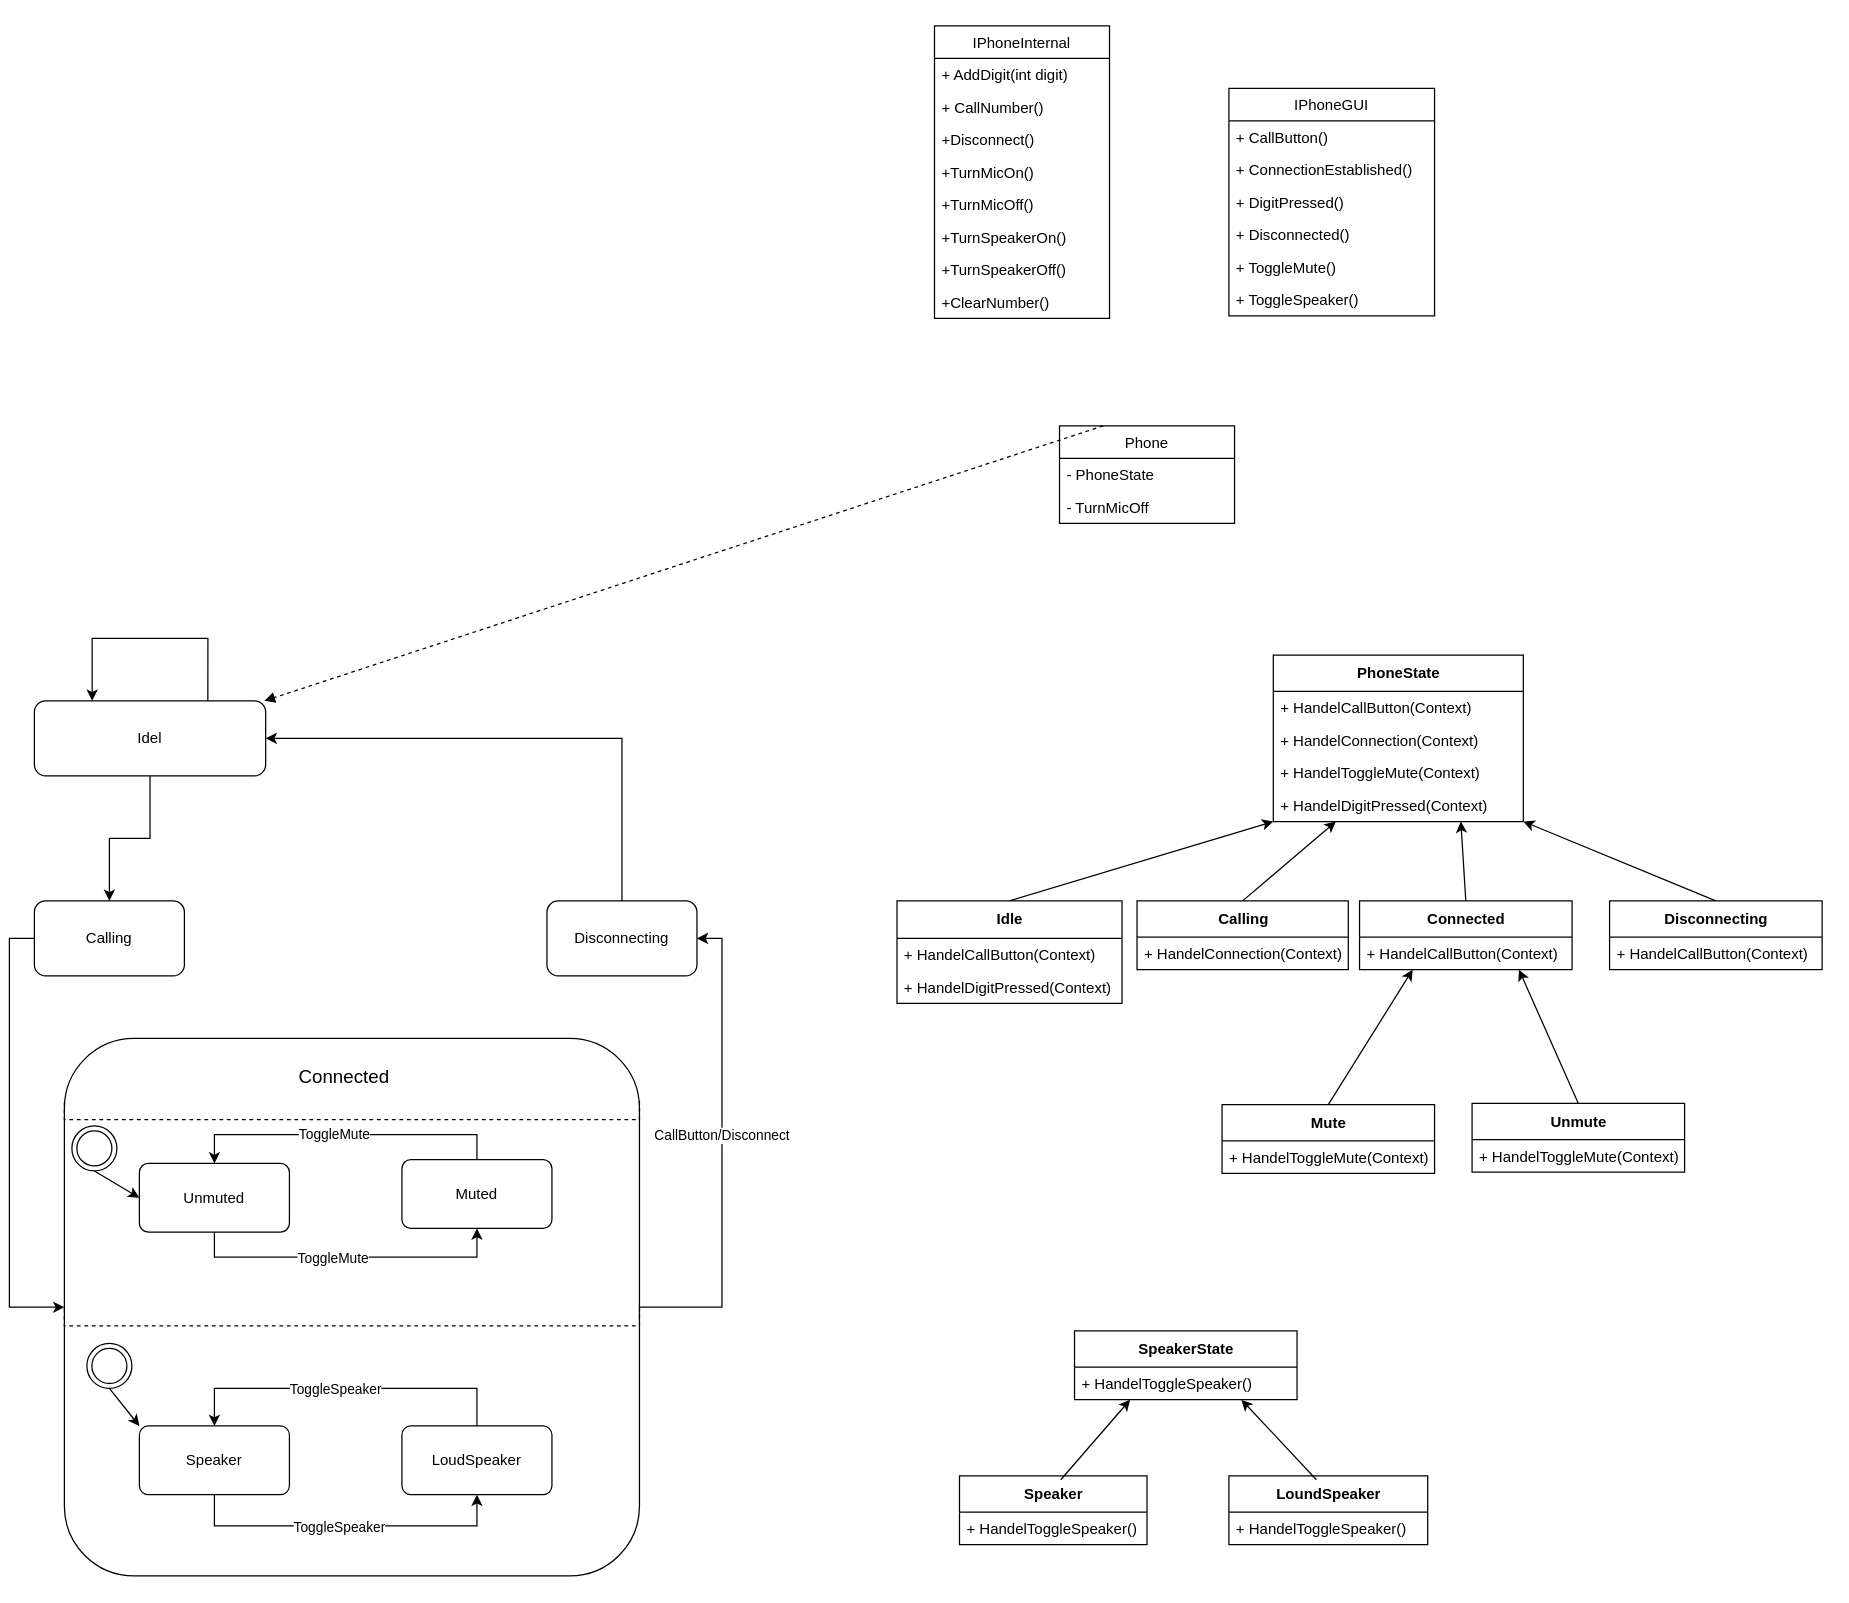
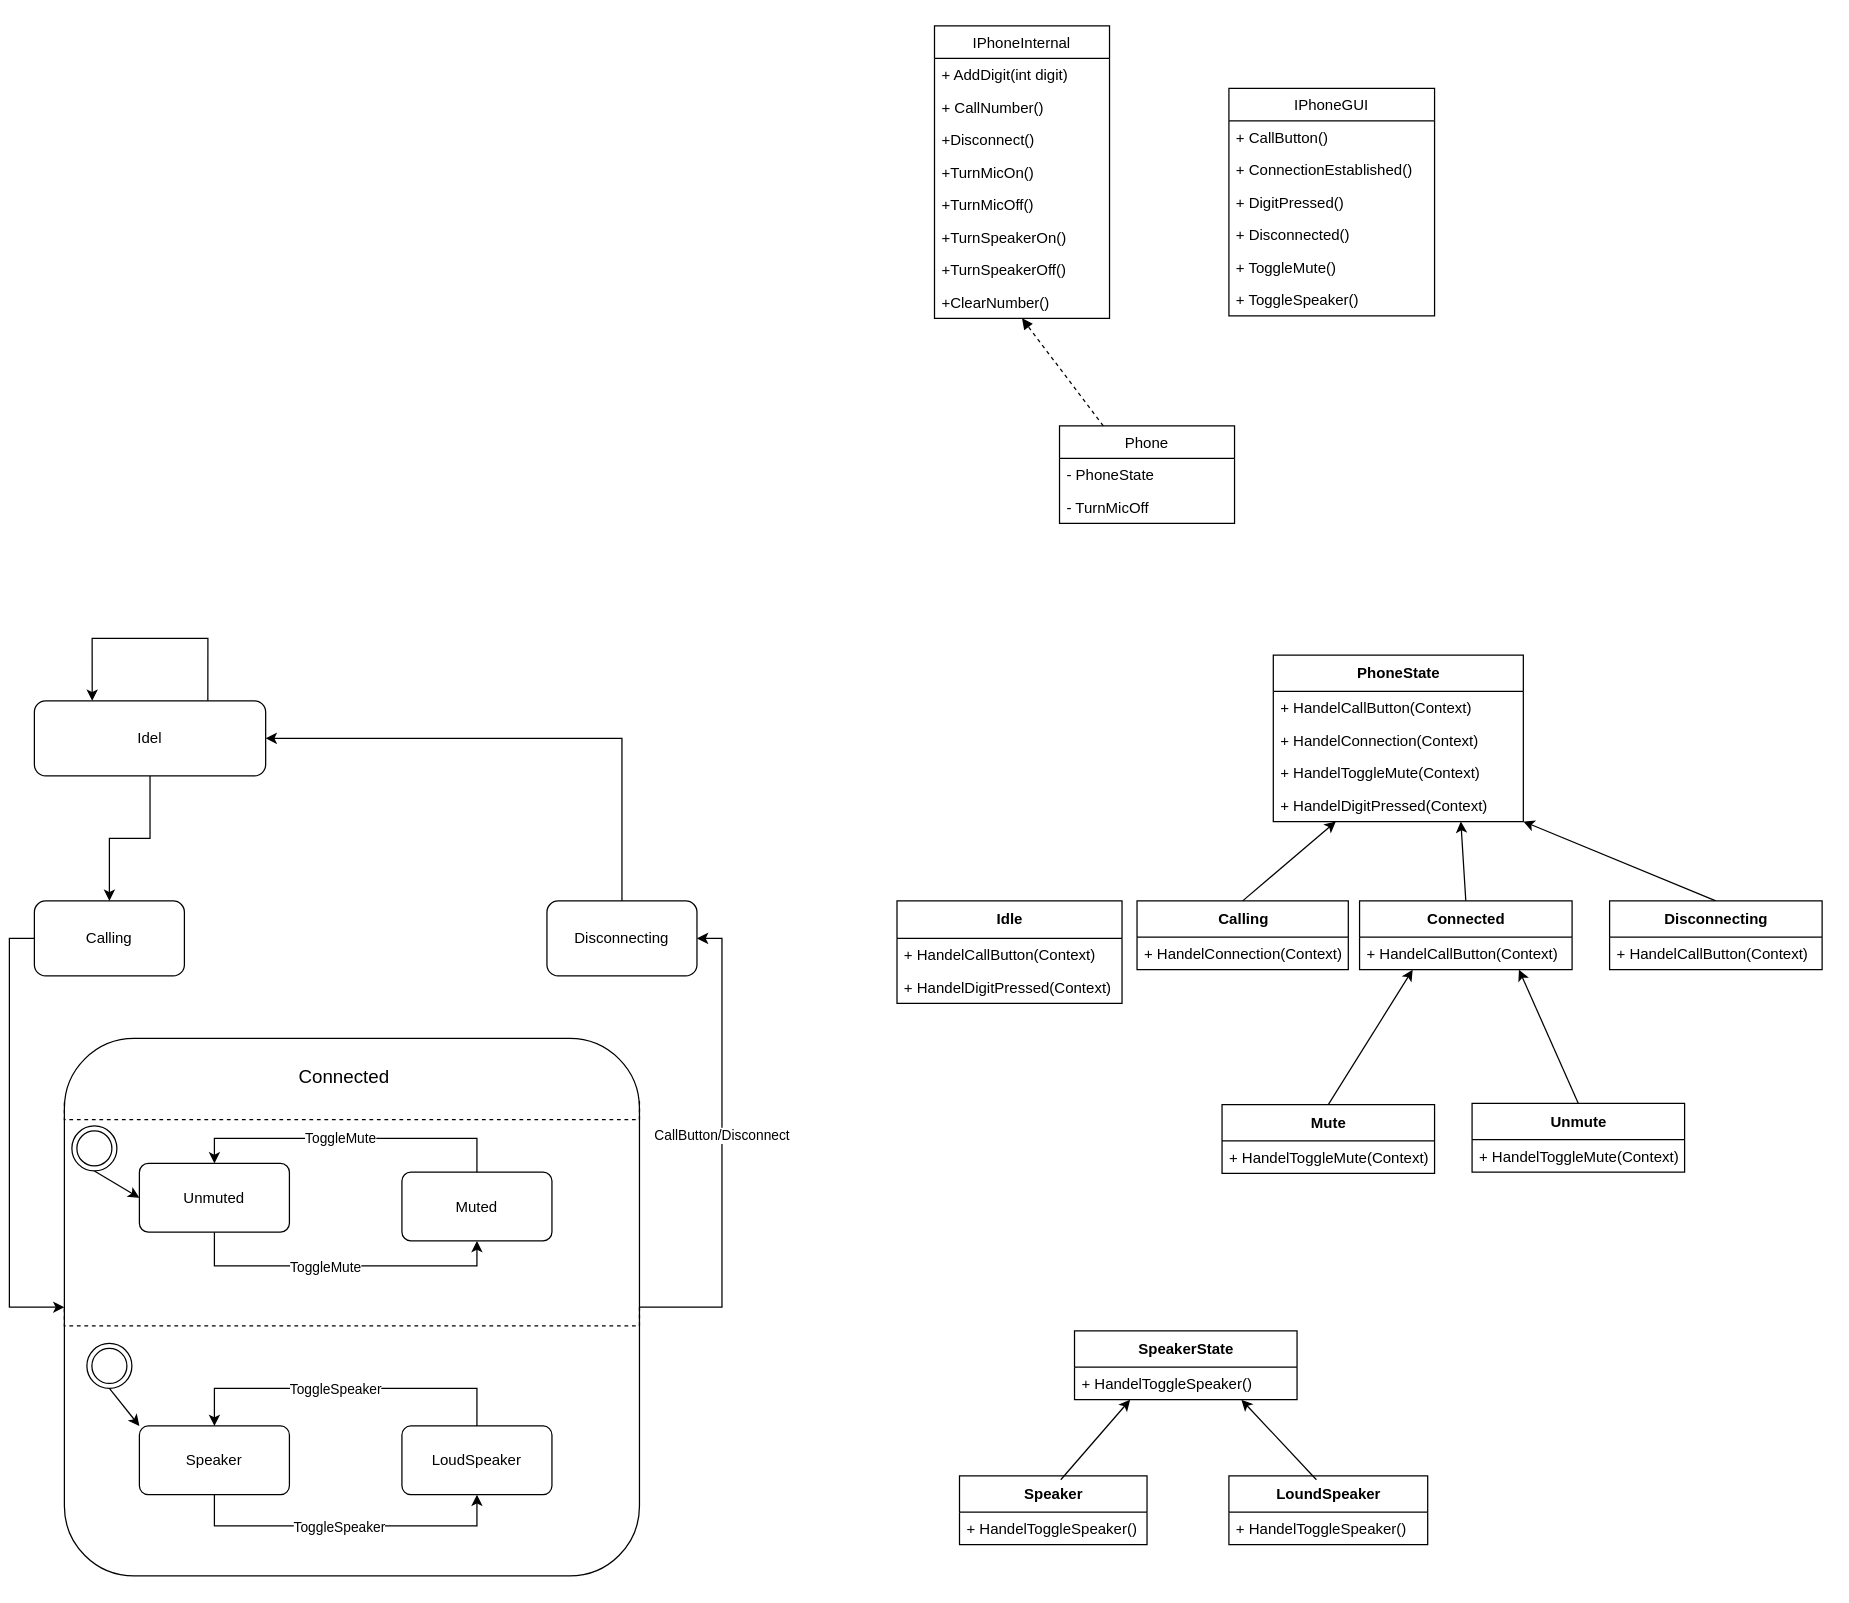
- <mxCell id="63" style="edgeStyle=none;rounded=0;orthogonalLoop=1;jettySize=auto;html=1;exitX=0.25;exitY=0;exitDx=0;exitDy=0;endArrow=block;endFill=1;dashed=1;" parent="1" source="64" target="6" edge="1"><mxGeometry relative="1" as="geometry"><mxPoint x="780" y="250" as="targetPoint" /></mxGeometry></mxCell>
+ <mxCell id="63" style="edgeStyle=none;rounded=0;orthogonalLoop=1;jettySize=auto;html=1;exitX=0.25;exitY=0;exitDx=0;exitDy=0;endArrow=block;endFill=1;entryX=0.5;entryY=1;entryDx=0;entryDy=0;dashed=1;" parent="1" source="64" target="67" edge="1"><mxGeometry relative="1" as="geometry"><mxPoint x="780" y="250" as="targetPoint" /></mxGeometry></mxCell>
- <mxCell id="46" style="edgeStyle=none;rounded=0;orthogonalLoop=1;jettySize=auto;html=1;exitX=0.5;exitY=0;exitDx=0;exitDy=0;entryX=0;entryY=1;entryDx=0;entryDy=0;endArrow=classic;endFill=1;" parent="1" source="47" target="38" edge="1"><mxGeometry relative="1" as="geometry" /></mxCell>
- <mxCell id="16" value="Muted" style="rounded=1;whiteSpace=wrap;html=1;arcSize=13;" parent="1" vertex="1"><mxGeometry x="314" y="927" width="120" height="55" as="geometry" /></mxCell>
+ <mxCell id="16" value="Muted" style="rounded=1;whiteSpace=wrap;html=1;arcSize=13;" parent="1" vertex="1"><mxGeometry x="314" y="937" width="120" height="55" as="geometry" /></mxCell>
